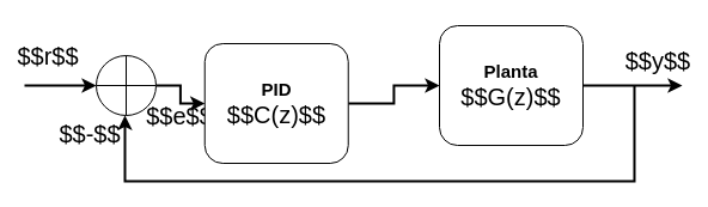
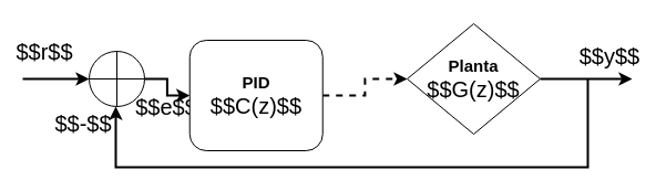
- <mxCell id="4" value="&lt;font style=&quot;border-color: var(--border-color);&quot; size=&quot;1&quot;&gt;&lt;b style=&quot;border-color: var(--border-color); font-size: 15px;&quot;&gt;Planta&lt;/b&gt;&lt;/font&gt;&lt;div style=&quot;border-color: var(--border-color);&quot;&gt;&lt;font style=&quot;border-color: var(--border-color); font-size: 20px;&quot;&gt;$$G(z)$$&lt;/font&gt;&lt;/div&gt;" style="rounded=1;whiteSpace=wrap;html=1;" parent="1" vertex="1"><mxGeometry x="367" y="21" width="120" height="100" as="geometry" /></mxCell>
+ <mxCell id="4" value="&lt;font style=&quot;border-color: var(--border-color);&quot; size=&quot;1&quot;&gt;&lt;b style=&quot;border-color: var(--border-color); font-size: 15px;&quot;&gt;Planta&lt;/b&gt;&lt;/font&gt;&lt;div style=&quot;border-color: var(--border-color);&quot;&gt;&lt;font style=&quot;border-color: var(--border-color); font-size: 20px;&quot;&gt;$$G(z)$$&lt;/font&gt;&lt;/div&gt;" style="rhombus;whiteSpace=wrap;html=1;" parent="1" vertex="1"><mxGeometry x="367" y="21" width="120" height="100" as="geometry" /></mxCell>
- <mxCell id="5" style="edgeStyle=orthogonalEdgeStyle;rounded=0;orthogonalLoop=1;jettySize=auto;html=1;strokeWidth=2;exitX=1;exitY=0.5;exitDx=0;exitDy=0;" parent="1" target="4" edge="1" source="13"><mxGeometry relative="1" as="geometry"><mxPoint x="308" y="75" as="sourcePoint" /></mxGeometry></mxCell>
+ <mxCell id="5" style="edgeStyle=orthogonalEdgeStyle;rounded=0;orthogonalLoop=1;jettySize=auto;html=1;strokeWidth=2;exitX=1;exitY=0.5;exitDx=0;exitDy=0;dashed=1;" parent="1" target="4" edge="1" source="13"><mxGeometry relative="1" as="geometry"><mxPoint x="308" y="75" as="sourcePoint" /></mxGeometry></mxCell>
